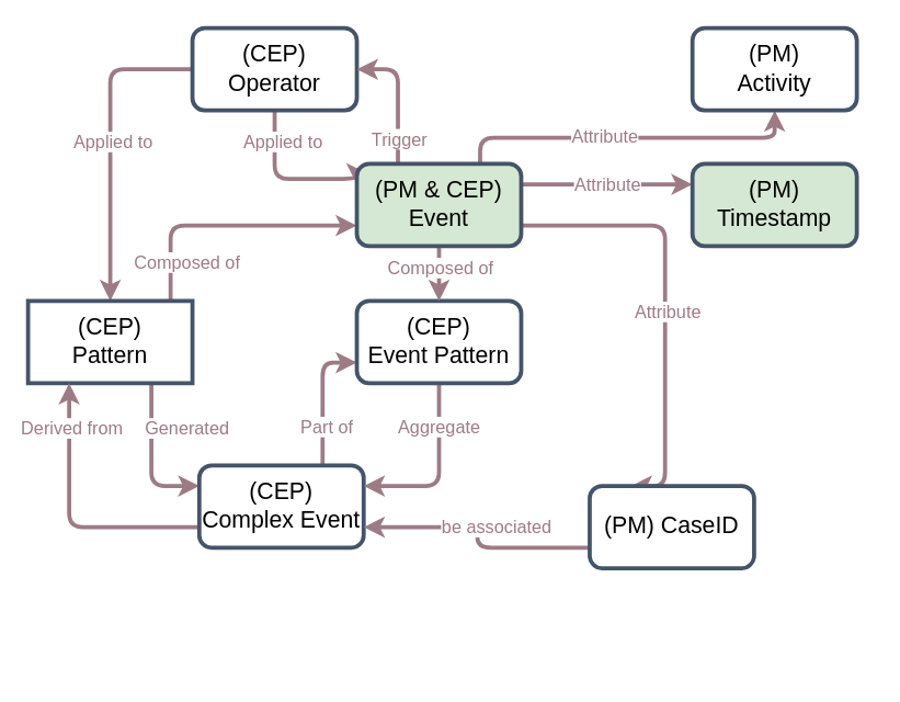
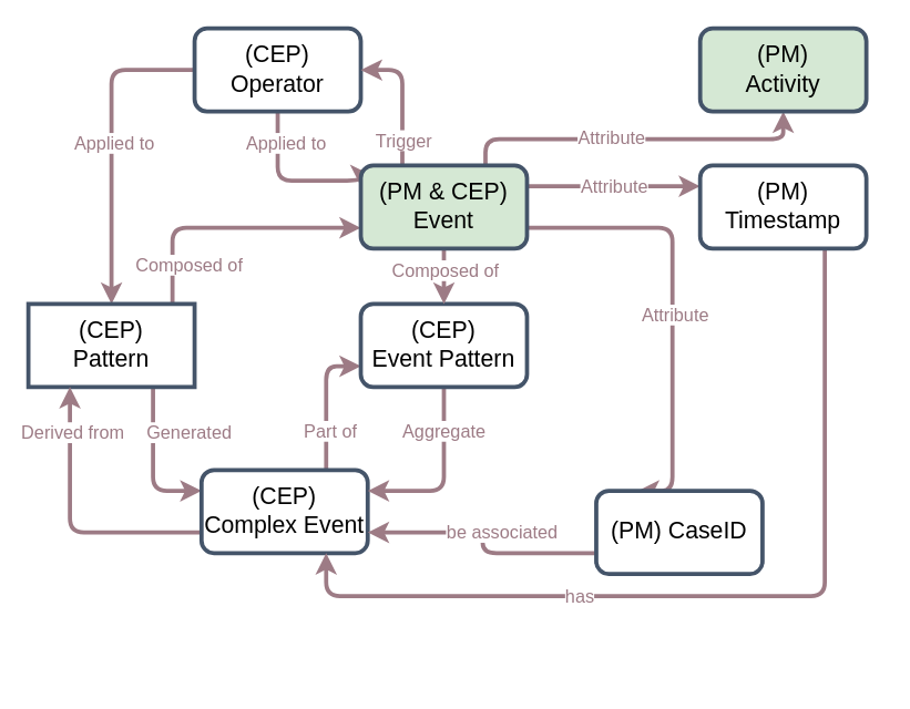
- <mxCell id="30" value="(PM) &lt;br&gt;Activity" style="rounded=1;whiteSpace=wrap;html=1;strokeColor=#445469;strokeWidth=3;fontSize=17;" vertex="1" parent="1"><mxGeometry x="505" y="20" width="120" height="60" as="geometry" /></mxCell>
+ <mxCell id="30" value="(PM) &lt;br&gt;Activity" style="rounded=1;whiteSpace=wrap;html=1;strokeColor=#445469;strokeWidth=3;fontSize=17;fillColor=#d5e8d4;" vertex="1" parent="1"><mxGeometry x="505" y="20" width="120" height="60" as="geometry" /></mxCell>
- <mxCell id="33" value="(PM)&lt;br&gt;Timestamp" style="rounded=1;whiteSpace=wrap;html=1;strokeColor=#445469;strokeWidth=3;fontSize=17;fillColor=#d5e8d4;" vertex="1" parent="1"><mxGeometry x="505" y="119" width="120" height="60" as="geometry" /></mxCell>
+ <mxCell id="33" value="(PM)&lt;br&gt;Timestamp" style="rounded=1;whiteSpace=wrap;html=1;strokeColor=#445469;strokeWidth=3;fontSize=17;" vertex="1" parent="1"><mxGeometry x="505" y="119" width="120" height="60" as="geometry" /></mxCell>
+ <mxCell id="31" style="edgeStyle=elbowEdgeStyle;jumpStyle=none;html=1;exitX=0.75;exitY=1;exitDx=0;exitDy=0;entryX=0.75;entryY=1;entryDx=0;entryDy=0;strokeColor=#9D7B85;strokeWidth=3;" edge="1" parent="1" source="33" target="16"><mxGeometry relative="1" as="geometry"><Array as="points"><mxPoint x="335" y="430" /><mxPoint x="495" y="460" /><mxPoint x="495" y="470" /><mxPoint x="425" y="490" /><mxPoint x="635" y="340" /></Array></mxGeometry></mxCell>
+ <mxCell id="32" value="has" style="edgeLabel;html=1;align=center;verticalAlign=middle;resizable=0;points=[];fontColor=#9D7B85;fontSize=13;" vertex="1" connectable="0" parent="31"><mxGeometry x="0.336" y="2" relative="1" as="geometry"><mxPoint y="-3" as="offset" /></mxGeometry></mxCell>
